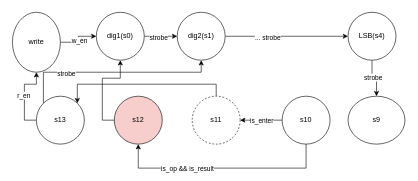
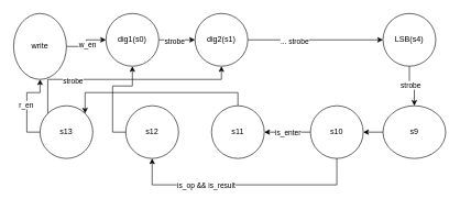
- <mxCell id="23" value="s12" style="ellipse;whiteSpace=wrap;html=1;aspect=fixed;fillColor=#f8cecc;" parent="1" vertex="1"><mxGeometry x="190" y="160" width="80" height="80" as="geometry" /></mxCell>
+ <mxCell id="23" value="s12" style="ellipse;whiteSpace=wrap;html=1;aspect=fixed;" parent="1" vertex="1"><mxGeometry x="190" y="160" width="80" height="80" as="geometry" /></mxCell>
- <mxCell id="20" value="s11" style="ellipse;whiteSpace=wrap;html=1;aspect=fixed;dashed=1;" parent="1" vertex="1"><mxGeometry x="320" y="160" width="80" height="80" as="geometry" /></mxCell>
+ <mxCell id="20" value="s11" style="ellipse;whiteSpace=wrap;html=1;aspect=fixed;" parent="1" vertex="1"><mxGeometry x="320" y="160" width="80" height="80" as="geometry" /></mxCell>
+ <mxCell id="28" style="edgeStyle=orthogonalEdgeStyle;rounded=0;orthogonalLoop=1;jettySize=auto;html=1;exitX=0;exitY=0.5;exitDx=0;exitDy=0;entryX=1;entryY=0.5;entryDx=0;entryDy=0;" parent="1" source="29" target="18" edge="1"><mxGeometry relative="1" as="geometry" /></mxCell>
